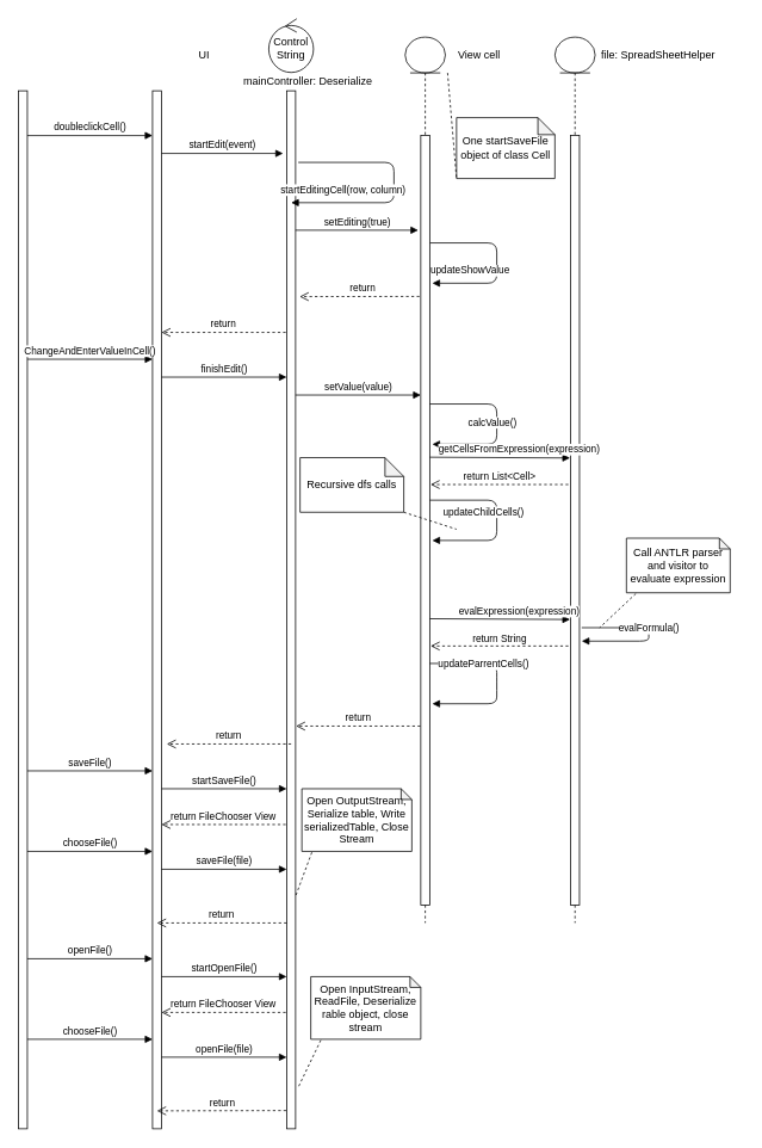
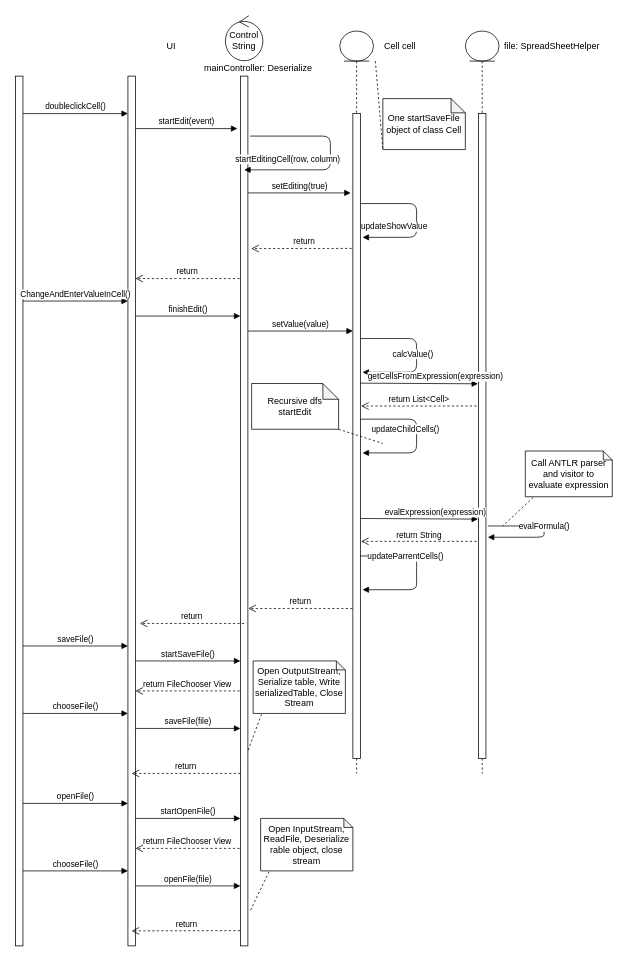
- <mxCell id="15" value="View cell&lt;br&gt;" style="text;html=1;resizable=0;points=[];autosize=1;align=left;verticalAlign=top;spacingTop=-4;" parent="1" vertex="1"><mxGeometry x="510" y="51" width="60" height="10" as="geometry" /></mxCell>
+ <mxCell id="15" value="Cell cell&lt;br&gt;" style="text;html=1;resizable=0;points=[];autosize=1;align=left;verticalAlign=top;spacingTop=-4;" parent="1" vertex="1"><mxGeometry x="510" y="51" width="60" height="10" as="geometry" /></mxCell>
- <mxCell id="29" value="Recursive dfs calls&lt;br&gt;" style="shape=note;whiteSpace=wrap;html=1;backgroundOutline=1;darkOpacity=0.05;size=21;" parent="1" vertex="1"><mxGeometry x="335" y="511" width="116" height="61" as="geometry" /></mxCell>
+ <mxCell id="29" value="Recursive dfs startEdit&lt;br&gt;" style="shape=note;whiteSpace=wrap;html=1;backgroundOutline=1;darkOpacity=0.05;size=21;" parent="1" vertex="1"><mxGeometry x="335" y="511" width="116" height="61" as="geometry" /></mxCell>
